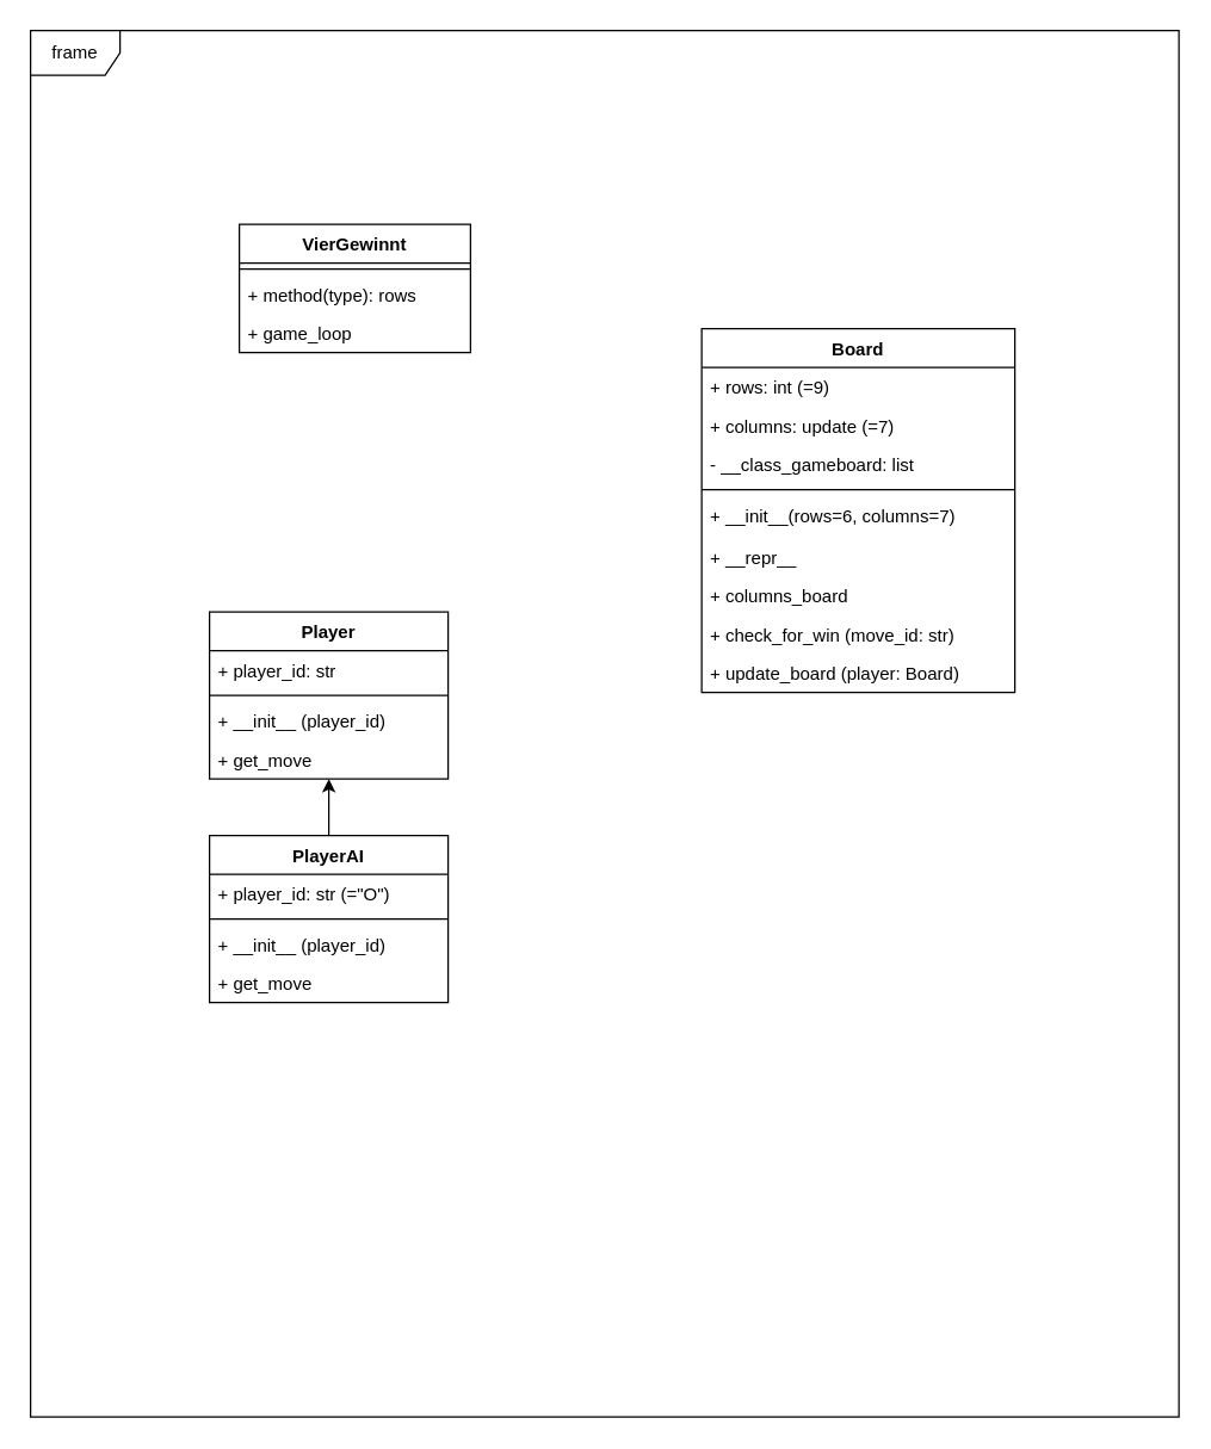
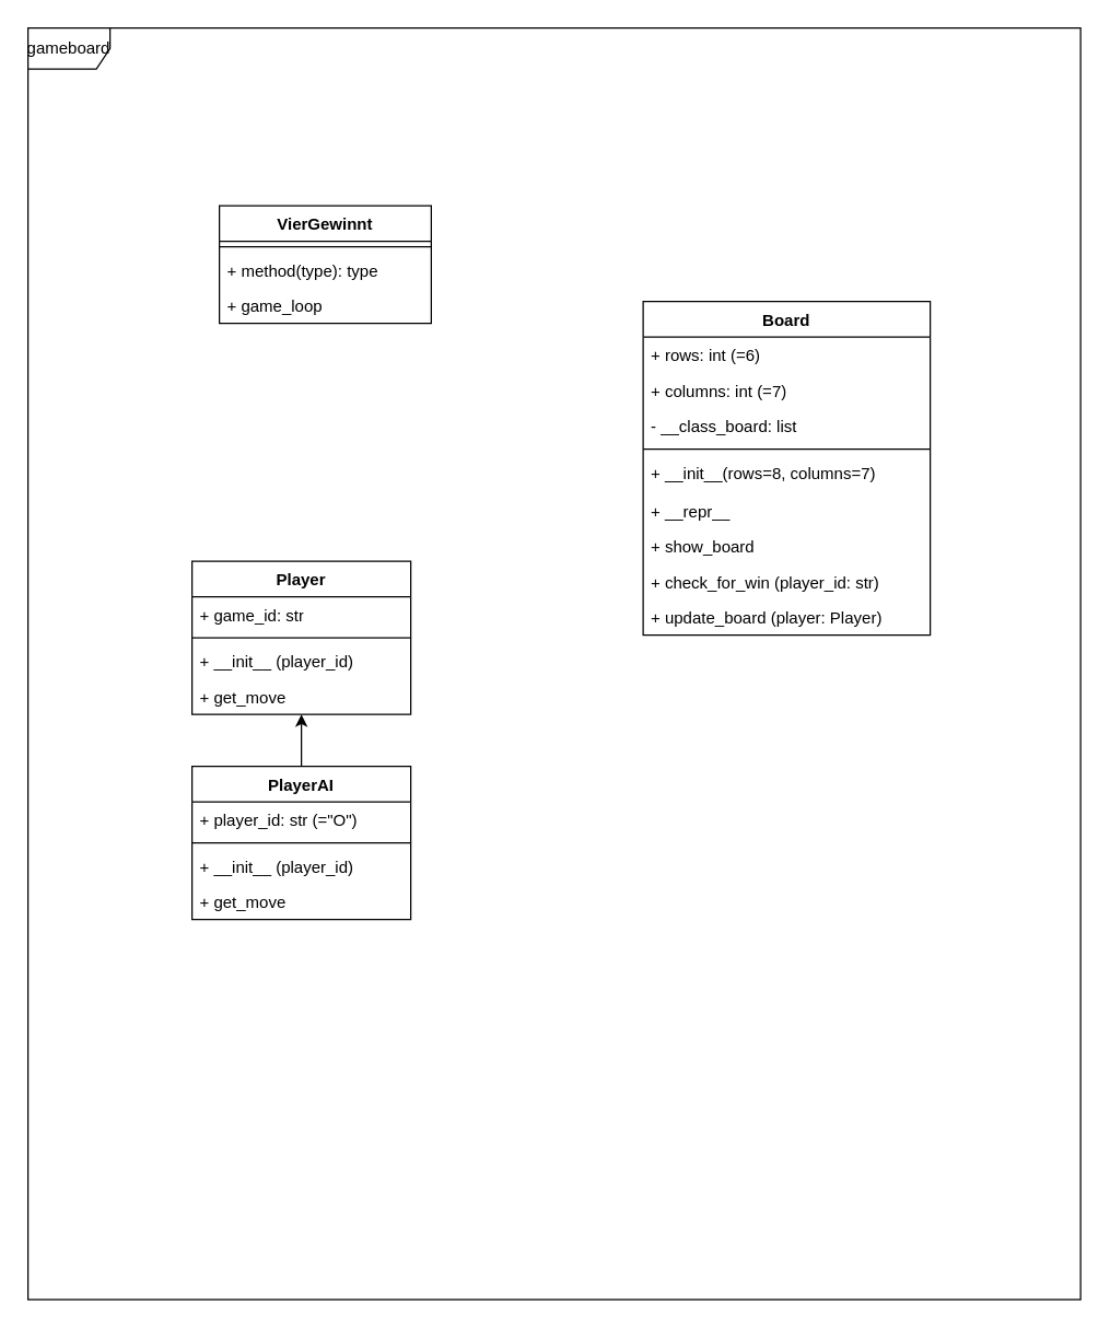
- <mxCell id="2" value="frame" style="shape=umlFrame;whiteSpace=wrap;html=1;pointerEvents=0;" vertex="1" parent="1"><mxGeometry x="20" y="20" width="770" height="930" as="geometry" /></mxCell>
+ <mxCell id="2" value="gameboard" style="shape=umlFrame;whiteSpace=wrap;html=1;pointerEvents=0;" vertex="1" parent="1"><mxGeometry x="20" y="20" width="770" height="930" as="geometry" /></mxCell>
- <mxCell id="5" value="+ method(type): rows" style="text;strokeColor=none;fillColor=none;align=left;verticalAlign=top;spacingLeft=4;spacingRight=4;overflow=hidden;rotatable=0;points=[[0,0.5],[1,0.5]];portConstraint=eastwest;whiteSpace=wrap;html=1;" vertex="1" parent="3"><mxGeometry y="34" width="155" height="26" as="geometry" /></mxCell>
+ <mxCell id="5" value="+ method(type): type" style="text;strokeColor=none;fillColor=none;align=left;verticalAlign=top;spacingLeft=4;spacingRight=4;overflow=hidden;rotatable=0;points=[[0,0.5],[1,0.5]];portConstraint=eastwest;whiteSpace=wrap;html=1;" vertex="1" parent="3"><mxGeometry y="34" width="155" height="26" as="geometry" /></mxCell>
- <mxCell id="8" value="+ rows: int (=9)" style="text;strokeColor=none;fillColor=none;align=left;verticalAlign=top;spacingLeft=4;spacingRight=4;overflow=hidden;rotatable=0;points=[[0,0.5],[1,0.5]];portConstraint=eastwest;whiteSpace=wrap;html=1;" vertex="1" parent="7"><mxGeometry y="26" width="210" height="26" as="geometry" /></mxCell>
+ <mxCell id="8" value="+ rows: int (=6)" style="text;strokeColor=none;fillColor=none;align=left;verticalAlign=top;spacingLeft=4;spacingRight=4;overflow=hidden;rotatable=0;points=[[0,0.5],[1,0.5]];portConstraint=eastwest;whiteSpace=wrap;html=1;" vertex="1" parent="7"><mxGeometry y="26" width="210" height="26" as="geometry" /></mxCell>
- <mxCell id="9" value="&lt;div&gt;+ columns: update (=7)&lt;/div&gt;" style="text;strokeColor=none;fillColor=none;align=left;verticalAlign=top;spacingLeft=4;spacingRight=4;overflow=hidden;rotatable=0;points=[[0,0.5],[1,0.5]];portConstraint=eastwest;whiteSpace=wrap;html=1;" vertex="1" parent="7"><mxGeometry y="52" width="210" height="26" as="geometry" /></mxCell>
+ <mxCell id="9" value="&lt;div&gt;+ columns: int (=7)&lt;/div&gt;" style="text;strokeColor=none;fillColor=none;align=left;verticalAlign=top;spacingLeft=4;spacingRight=4;overflow=hidden;rotatable=0;points=[[0,0.5],[1,0.5]];portConstraint=eastwest;whiteSpace=wrap;html=1;" vertex="1" parent="7"><mxGeometry y="52" width="210" height="26" as="geometry" /></mxCell>
- <mxCell id="10" value="- __class_gameboard: list" style="text;strokeColor=none;fillColor=none;align=left;verticalAlign=top;spacingLeft=4;spacingRight=4;overflow=hidden;rotatable=0;points=[[0,0.5],[1,0.5]];portConstraint=eastwest;whiteSpace=wrap;html=1;" vertex="1" parent="7"><mxGeometry y="78" width="210" height="26" as="geometry" /></mxCell>
+ <mxCell id="10" value="- __class_board: list" style="text;strokeColor=none;fillColor=none;align=left;verticalAlign=top;spacingLeft=4;spacingRight=4;overflow=hidden;rotatable=0;points=[[0,0.5],[1,0.5]];portConstraint=eastwest;whiteSpace=wrap;html=1;" vertex="1" parent="7"><mxGeometry y="78" width="210" height="26" as="geometry" /></mxCell>
- <mxCell id="12" value="+ __init__(rows=6, columns=7)" style="text;strokeColor=none;fillColor=none;align=left;verticalAlign=top;spacingLeft=4;spacingRight=4;overflow=hidden;rotatable=0;points=[[0,0.5],[1,0.5]];portConstraint=eastwest;whiteSpace=wrap;html=1;" vertex="1" parent="7"><mxGeometry y="112" width="210" height="28" as="geometry" /></mxCell>
+ <mxCell id="12" value="+ __init__(rows=8, columns=7)" style="text;strokeColor=none;fillColor=none;align=left;verticalAlign=top;spacingLeft=4;spacingRight=4;overflow=hidden;rotatable=0;points=[[0,0.5],[1,0.5]];portConstraint=eastwest;whiteSpace=wrap;html=1;" vertex="1" parent="7"><mxGeometry y="112" width="210" height="28" as="geometry" /></mxCell>
- <mxCell id="14" value="+ columns_board" style="text;strokeColor=none;fillColor=none;align=left;verticalAlign=top;spacingLeft=4;spacingRight=4;overflow=hidden;rotatable=0;points=[[0,0.5],[1,0.5]];portConstraint=eastwest;whiteSpace=wrap;html=1;" vertex="1" parent="7"><mxGeometry y="166" width="210" height="26" as="geometry" /></mxCell>
+ <mxCell id="14" value="+ show_board" style="text;strokeColor=none;fillColor=none;align=left;verticalAlign=top;spacingLeft=4;spacingRight=4;overflow=hidden;rotatable=0;points=[[0,0.5],[1,0.5]];portConstraint=eastwest;whiteSpace=wrap;html=1;" vertex="1" parent="7"><mxGeometry y="166" width="210" height="26" as="geometry" /></mxCell>
- <mxCell id="15" value="+ check_for_win (move_id: str)" style="text;strokeColor=none;fillColor=none;align=left;verticalAlign=top;spacingLeft=4;spacingRight=4;overflow=hidden;rotatable=0;points=[[0,0.5],[1,0.5]];portConstraint=eastwest;whiteSpace=wrap;html=1;" vertex="1" parent="7"><mxGeometry y="192" width="210" height="26" as="geometry" /></mxCell>
+ <mxCell id="15" value="+ check_for_win (player_id: str)" style="text;strokeColor=none;fillColor=none;align=left;verticalAlign=top;spacingLeft=4;spacingRight=4;overflow=hidden;rotatable=0;points=[[0,0.5],[1,0.5]];portConstraint=eastwest;whiteSpace=wrap;html=1;" vertex="1" parent="7"><mxGeometry y="192" width="210" height="26" as="geometry" /></mxCell>
- <mxCell id="18" value="+ player_id: str" style="text;strokeColor=none;fillColor=none;align=left;verticalAlign=top;spacingLeft=4;spacingRight=4;overflow=hidden;rotatable=0;points=[[0,0.5],[1,0.5]];portConstraint=eastwest;whiteSpace=wrap;html=1;" vertex="1" parent="17"><mxGeometry y="26" width="160" height="26" as="geometry" /></mxCell>
+ <mxCell id="18" value="+ game_id: str" style="text;strokeColor=none;fillColor=none;align=left;verticalAlign=top;spacingLeft=4;spacingRight=4;overflow=hidden;rotatable=0;points=[[0,0.5],[1,0.5]];portConstraint=eastwest;whiteSpace=wrap;html=1;" vertex="1" parent="17"><mxGeometry y="26" width="160" height="26" as="geometry" /></mxCell>
- <mxCell id="16" value="+ update_board (player: Board)" style="text;strokeColor=none;fillColor=none;align=left;verticalAlign=top;spacingLeft=4;spacingRight=4;overflow=hidden;rotatable=0;points=[[0,0.5],[1,0.5]];portConstraint=eastwest;whiteSpace=wrap;html=1;" vertex="1" parent="7"><mxGeometry y="218" width="210" height="26" as="geometry" /></mxCell>
+ <mxCell id="16" value="+ update_board (player: Player)" style="text;strokeColor=none;fillColor=none;align=left;verticalAlign=top;spacingLeft=4;spacingRight=4;overflow=hidden;rotatable=0;points=[[0,0.5],[1,0.5]];portConstraint=eastwest;whiteSpace=wrap;html=1;" vertex="1" parent="7"><mxGeometry y="218" width="210" height="26" as="geometry" /></mxCell>
